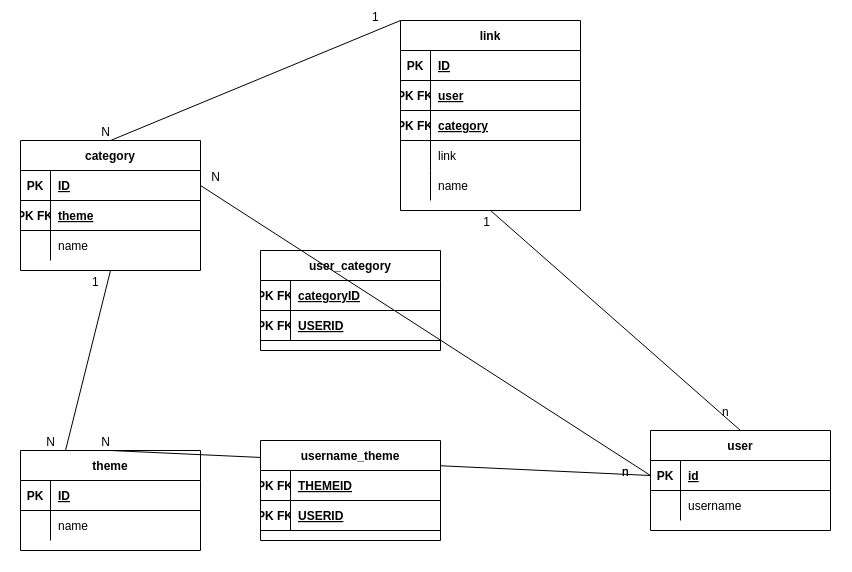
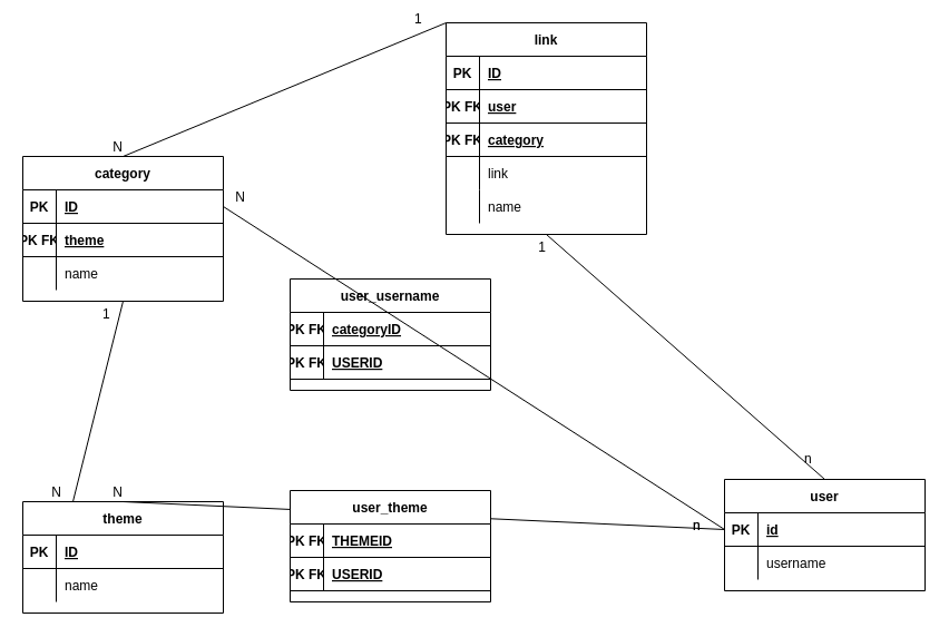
- <mxCell id="26" value="user_category" style="shape=table;startSize=30;container=1;collapsible=1;childLayout=tableLayout;fixedRows=1;rowLines=0;fontStyle=1;align=center;resizeLast=1;" parent="1" vertex="1"><mxGeometry x="260" y="250" width="180" height="100" as="geometry" /></mxCell>
+ <mxCell id="26" value="user_username" style="shape=table;startSize=30;container=1;collapsible=1;childLayout=tableLayout;fixedRows=1;rowLines=0;fontStyle=1;align=center;resizeLast=1;" parent="1" vertex="1"><mxGeometry x="260" y="250" width="180" height="100" as="geometry" /></mxCell>
- <mxCell id="64" value="username_theme" style="shape=table;startSize=30;container=1;collapsible=1;childLayout=tableLayout;fixedRows=1;rowLines=0;fontStyle=1;align=center;resizeLast=1;" parent="1" vertex="1"><mxGeometry x="260" y="440" width="180" height="100" as="geometry" /></mxCell>
+ <mxCell id="64" value="user_theme" style="shape=table;startSize=30;container=1;collapsible=1;childLayout=tableLayout;fixedRows=1;rowLines=0;fontStyle=1;align=center;resizeLast=1;" parent="1" vertex="1"><mxGeometry x="260" y="440" width="180" height="100" as="geometry" /></mxCell>
